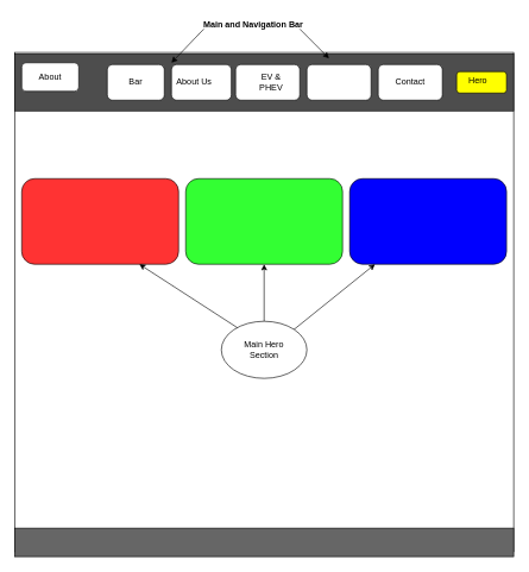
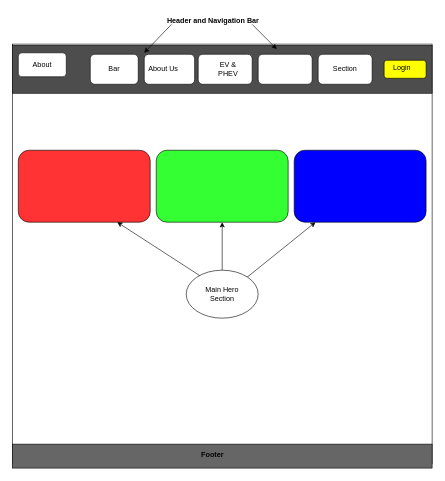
- <mxCell id="17" value="&lt;b&gt;Main and Navigation Bar&lt;/b&gt;" style="text;html=1;align=center;verticalAlign=middle;whiteSpace=wrap;rounded=0;" vertex="1" parent="1"><mxGeometry x="160" y="20" width="390" height="30" as="geometry" /></mxCell>
+ <mxCell id="17" value="&lt;b&gt;Header and Navigation Bar&lt;/b&gt;" style="text;html=1;align=center;verticalAlign=middle;whiteSpace=wrap;rounded=0;" vertex="1" parent="1"><mxGeometry x="160" y="20" width="390" height="30" as="geometry" /></mxCell>
- <mxCell id="30" value="Hero" style="text;html=1;align=center;verticalAlign=middle;whiteSpace=wrap;rounded=0;" vertex="1" parent="1"><mxGeometry x="640" y="97.5" width="60" height="30" as="geometry" /></mxCell>
+ <mxCell id="30" value="Login" style="text;html=1;align=center;verticalAlign=middle;whiteSpace=wrap;rounded=0;" vertex="1" parent="1"><mxGeometry x="640" y="97.5" width="60" height="30" as="geometry" /></mxCell>
- <mxCell id="29" value="Contact" style="text;html=1;align=center;verticalAlign=middle;whiteSpace=wrap;rounded=0;" vertex="1" parent="1"><mxGeometry x="545" y="100" width="60" height="30" as="geometry" /></mxCell>
+ <mxCell id="29" value="Section" style="text;html=1;align=center;verticalAlign=middle;whiteSpace=wrap;rounded=0;" vertex="1" parent="1"><mxGeometry x="545" y="100" width="60" height="30" as="geometry" /></mxCell>
+ <mxCell id="16" value="&lt;b&gt;Footer&lt;/b&gt;" style="text;html=1;align=center;verticalAlign=middle;whiteSpace=wrap;rounded=0;" vertex="1" parent="1"><mxGeometry x="324" y="743" width="60" height="30" as="geometry" /></mxCell>
